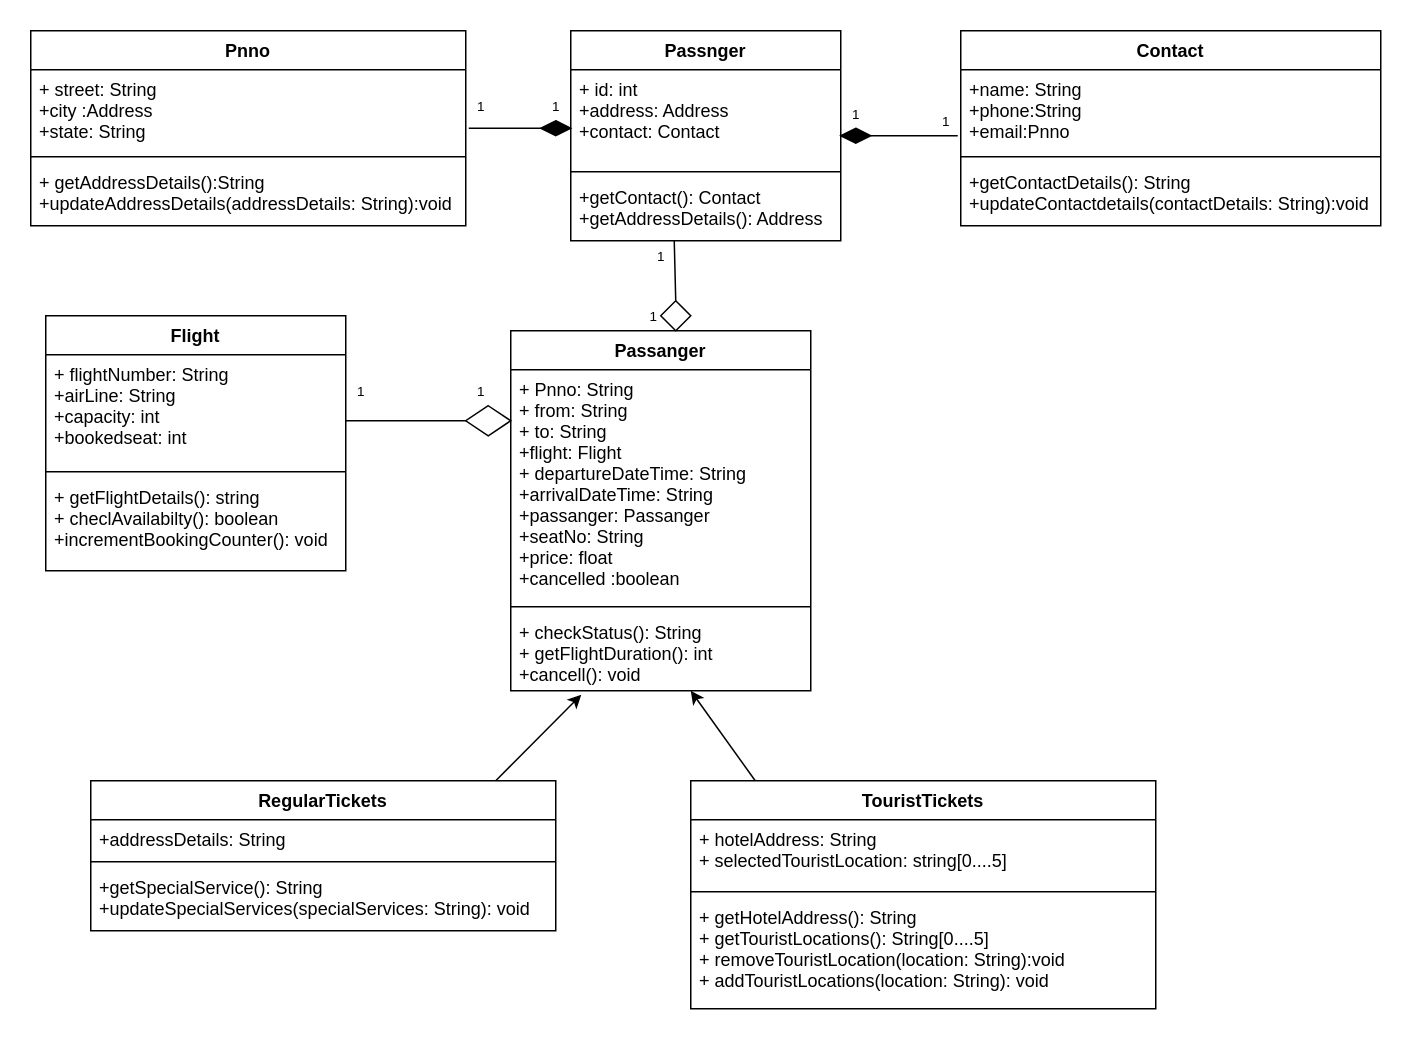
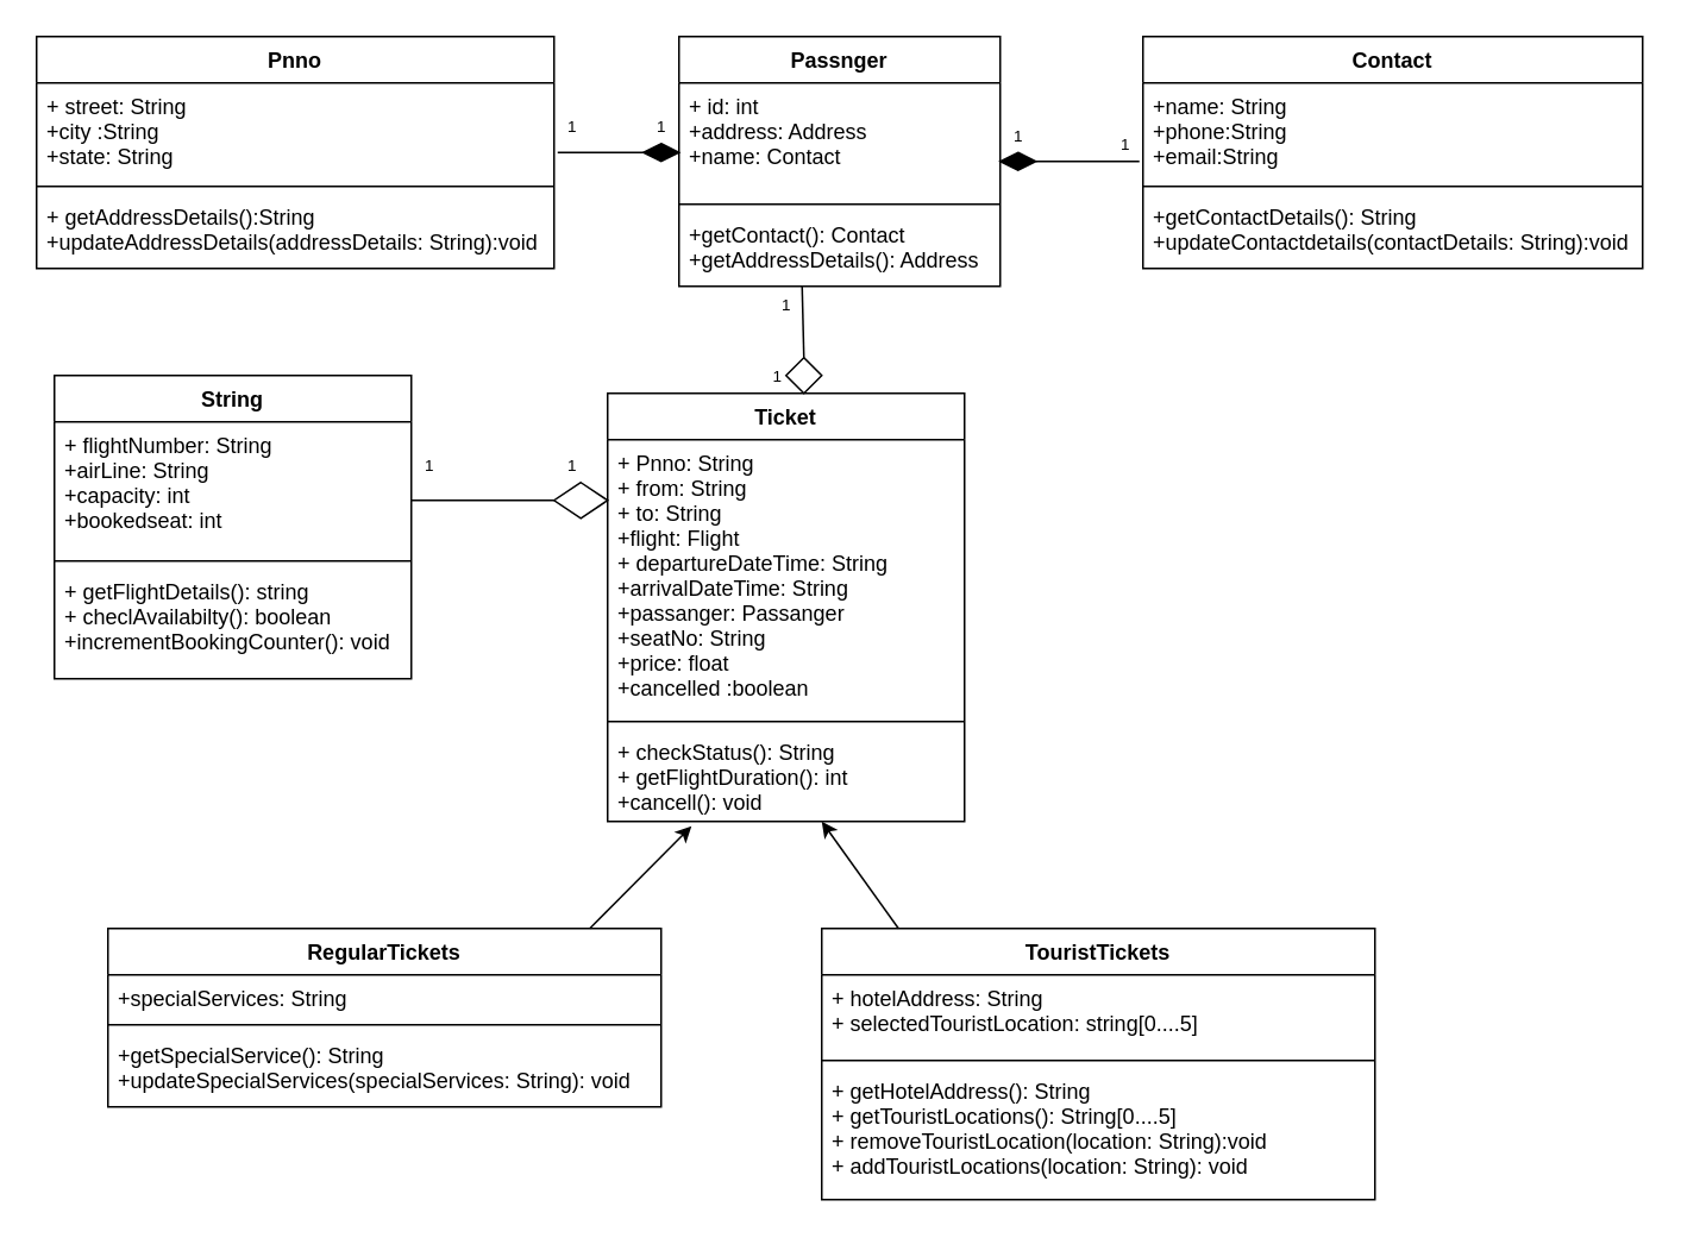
- <mxCell id="16" value="+ street: String&#10;+city :Address&#10;+state: String" style="text;strokeColor=none;fillColor=none;align=left;verticalAlign=top;spacingLeft=4;spacingRight=4;overflow=hidden;rotatable=0;points=[[0,0.5],[1,0.5]];portConstraint=eastwest;" parent="15" vertex="1"><mxGeometry y="26" width="290" height="54" as="geometry" /></mxCell>
+ <mxCell id="16" value="+ street: String&#10;+city :String&#10;+state: String" style="text;strokeColor=none;fillColor=none;align=left;verticalAlign=top;spacingLeft=4;spacingRight=4;overflow=hidden;rotatable=0;points=[[0,0.5],[1,0.5]];portConstraint=eastwest;" parent="15" vertex="1"><mxGeometry y="26" width="290" height="54" as="geometry" /></mxCell>
- <mxCell id="12" value="+ id: int&#10;+address: Address&#10;+contact: Contact" style="text;strokeColor=none;fillColor=none;align=left;verticalAlign=top;spacingLeft=4;spacingRight=4;overflow=hidden;rotatable=0;points=[[0,0.5],[1,0.5]];portConstraint=eastwest;" parent="11" vertex="1"><mxGeometry y="26" width="180" height="64" as="geometry" /></mxCell>
+ <mxCell id="12" value="+ id: int&#10;+address: Address&#10;+name: Contact" style="text;strokeColor=none;fillColor=none;align=left;verticalAlign=top;spacingLeft=4;spacingRight=4;overflow=hidden;rotatable=0;points=[[0,0.5],[1,0.5]];portConstraint=eastwest;" parent="11" vertex="1"><mxGeometry y="26" width="180" height="64" as="geometry" /></mxCell>
- <mxCell id="20" value="+name: String&#10;+phone:String&#10;+email:Pnno" style="text;strokeColor=none;fillColor=none;align=left;verticalAlign=top;spacingLeft=4;spacingRight=4;overflow=hidden;rotatable=0;points=[[0,0.5],[1,0.5]];portConstraint=eastwest;" parent="19" vertex="1"><mxGeometry y="26" width="280" height="54" as="geometry" /></mxCell>
+ <mxCell id="20" value="+name: String&#10;+phone:String&#10;+email:String" style="text;strokeColor=none;fillColor=none;align=left;verticalAlign=top;spacingLeft=4;spacingRight=4;overflow=hidden;rotatable=0;points=[[0,0.5],[1,0.5]];portConstraint=eastwest;" parent="19" vertex="1"><mxGeometry y="26" width="280" height="54" as="geometry" /></mxCell>
- <mxCell id="2" value="Flight" style="swimlane;fontStyle=1;align=center;verticalAlign=top;childLayout=stackLayout;horizontal=1;startSize=26;horizontalStack=0;resizeParent=1;resizeParentMax=0;resizeLast=0;collapsible=1;marginBottom=0;" parent="1" vertex="1"><mxGeometry x="30" y="210" width="200" height="170" as="geometry" /></mxCell>
+ <mxCell id="2" value="String" style="swimlane;fontStyle=1;align=center;verticalAlign=top;childLayout=stackLayout;horizontal=1;startSize=26;horizontalStack=0;resizeParent=1;resizeParentMax=0;resizeLast=0;collapsible=1;marginBottom=0;" parent="1" vertex="1"><mxGeometry x="30" y="210" width="200" height="170" as="geometry" /></mxCell>
- <mxCell id="7" value="Passanger" style="swimlane;fontStyle=1;align=center;verticalAlign=top;childLayout=stackLayout;horizontal=1;startSize=26;horizontalStack=0;resizeParent=1;resizeParentMax=0;resizeLast=0;collapsible=1;marginBottom=0;" parent="1" vertex="1"><mxGeometry x="340" y="220" width="200" height="240" as="geometry" /></mxCell>
+ <mxCell id="7" value="Ticket" style="swimlane;fontStyle=1;align=center;verticalAlign=top;childLayout=stackLayout;horizontal=1;startSize=26;horizontalStack=0;resizeParent=1;resizeParentMax=0;resizeLast=0;collapsible=1;marginBottom=0;" parent="1" vertex="1"><mxGeometry x="340" y="220" width="200" height="240" as="geometry" /></mxCell>
- <mxCell id="40" value="+addressDetails: String" style="text;strokeColor=none;fillColor=none;align=left;verticalAlign=top;spacingLeft=4;spacingRight=4;overflow=hidden;rotatable=0;points=[[0,0.5],[1,0.5]];portConstraint=eastwest;" parent="39" vertex="1"><mxGeometry y="26" width="310" height="24" as="geometry" /></mxCell>
+ <mxCell id="40" value="+specialServices: String" style="text;strokeColor=none;fillColor=none;align=left;verticalAlign=top;spacingLeft=4;spacingRight=4;overflow=hidden;rotatable=0;points=[[0,0.5],[1,0.5]];portConstraint=eastwest;" parent="39" vertex="1"><mxGeometry y="26" width="310" height="24" as="geometry" /></mxCell>
